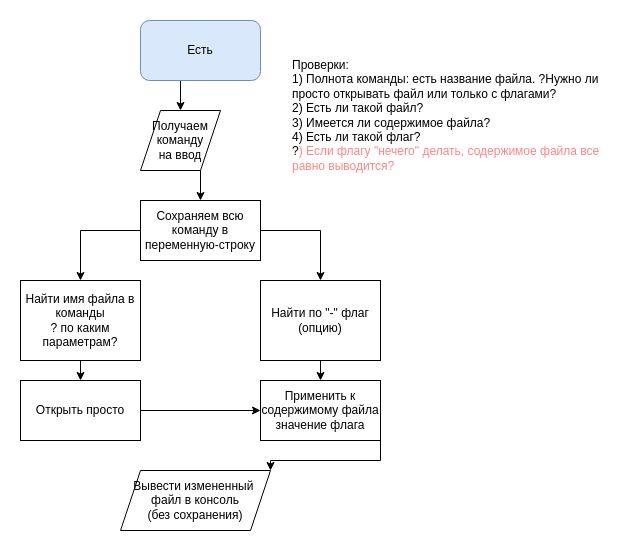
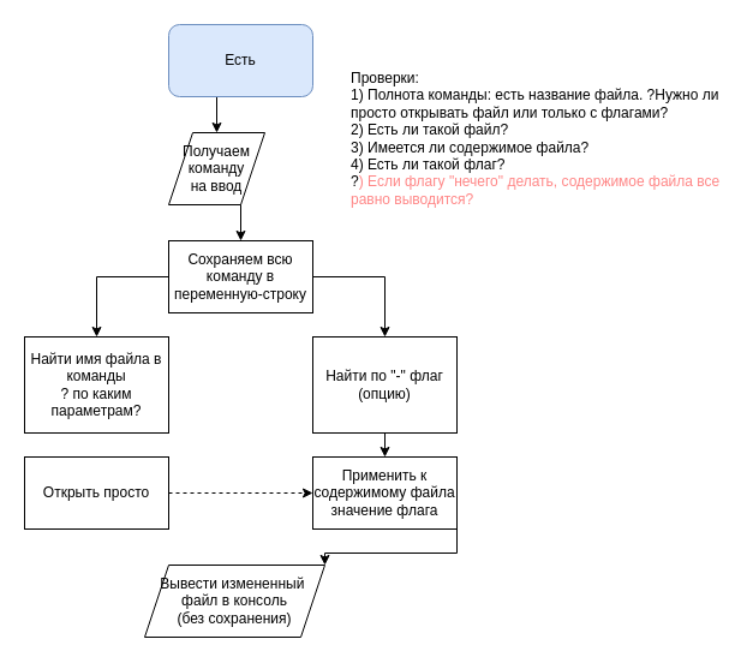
- <mxCell id="9" style="edgeStyle=orthogonalEdgeStyle;rounded=0;orthogonalLoop=1;jettySize=auto;html=1;exitX=0.5;exitY=1;exitDx=0;exitDy=0;entryX=0.5;entryY=0;entryDx=0;entryDy=0;" edge="1" parent="1" source="10" target="14"><mxGeometry relative="1" as="geometry" /></mxCell>
- <mxCell id="13" style="edgeStyle=orthogonalEdgeStyle;rounded=0;orthogonalLoop=1;jettySize=auto;html=1;exitX=1;exitY=0.5;exitDx=0;exitDy=0;entryX=0;entryY=0.5;entryDx=0;entryDy=0;" edge="1" parent="1" source="14" target="16"><mxGeometry relative="1" as="geometry" /></mxCell>
+ <mxCell id="13" style="edgeStyle=orthogonalEdgeStyle;rounded=0;orthogonalLoop=1;jettySize=auto;html=1;exitX=1;exitY=0.5;exitDx=0;exitDy=0;entryX=0;entryY=0.5;entryDx=0;entryDy=0;dashed=1;" edge="1" parent="1" source="14" target="16"><mxGeometry relative="1" as="geometry" /></mxCell>
